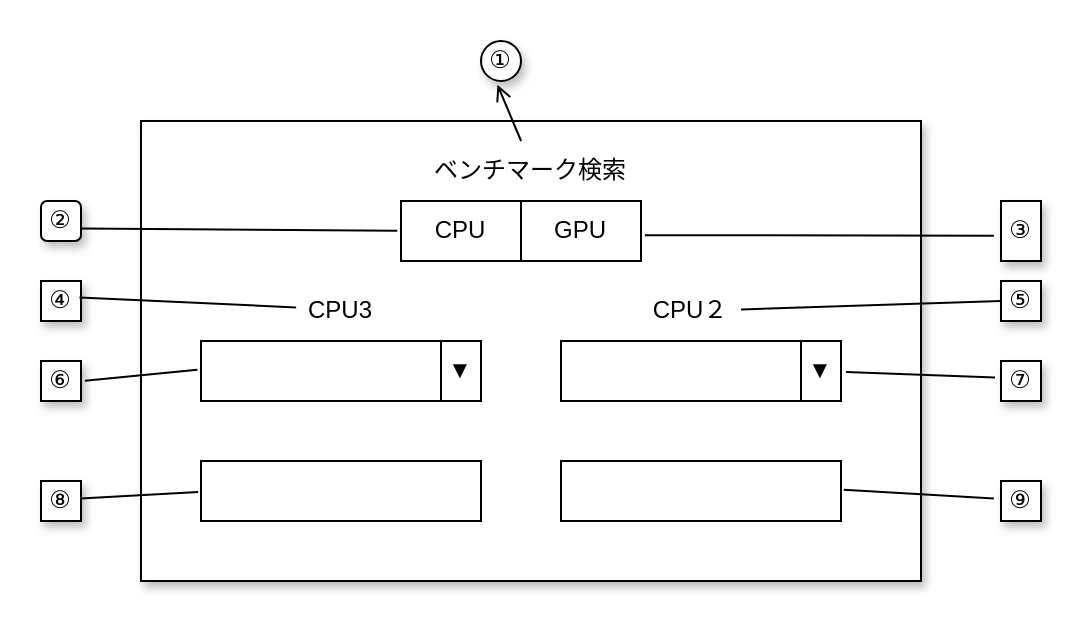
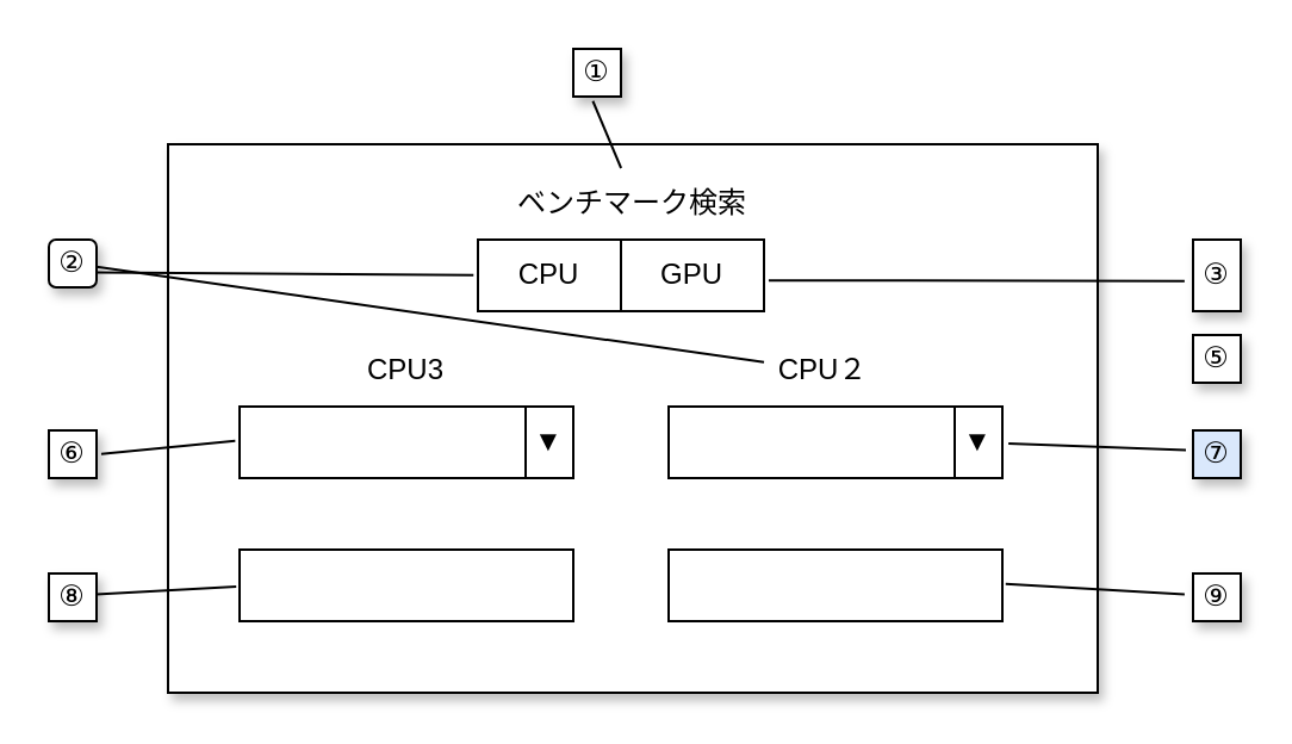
- <mxCell id="16" value="①" style="ellipse;whiteSpace=wrap;html=1;aspect=fixed;shadow=1;" parent="15" vertex="1"><mxGeometry x="240" y="20" width="20" height="20" as="geometry" /></mxCell>
+ <mxCell id="16" value="①" style="whiteSpace=wrap;html=1;aspect=fixed;shadow=1;" parent="15" vertex="1"><mxGeometry x="240" y="20" width="20" height="20" as="geometry" /></mxCell>
- <mxCell id="17" value="" style="endArrow=open;html=1;rounded=0;entryX=0.411;entryY=1.094;entryDx=0;entryDy=0;entryPerimeter=0;exitX=0.455;exitY=0;exitDx=0;exitDy=0;exitPerimeter=0;" parent="15" source="6" target="16" edge="1"><mxGeometry width="50" height="50" relative="1" as="geometry"><mxPoint x="277.5" y="60" as="sourcePoint" /><mxPoint x="190" y="20" as="targetPoint" /></mxGeometry></mxCell>
+ <mxCell id="17" value="" style="endArrow=none;html=1;rounded=0;entryX=0.411;entryY=1.094;entryDx=0;entryDy=0;entryPerimeter=0;exitX=0.455;exitY=0;exitDx=0;exitDy=0;exitPerimeter=0;" parent="15" source="6" target="16" edge="1"><mxGeometry width="50" height="50" relative="1" as="geometry"><mxPoint x="277.5" y="60" as="sourcePoint" /><mxPoint x="190" y="20" as="targetPoint" /></mxGeometry></mxCell>
- <mxCell id="22" value="④" style="whiteSpace=wrap;html=1;aspect=fixed;shadow=1;" parent="15" vertex="1"><mxGeometry x="20" y="140" width="20" height="20" as="geometry" /></mxCell>
- <mxCell id="23" value="" style="endArrow=none;html=1;rounded=0;entryX=0.961;entryY=0.411;entryDx=0;entryDy=0;entryPerimeter=0;exitX=-0.061;exitY=0.441;exitDx=0;exitDy=0;exitPerimeter=0;" parent="15" source="8" target="22" edge="1"><mxGeometry width="50" height="50" relative="1" as="geometry"><mxPoint x="208.14" y="124.88" as="sourcePoint" /><mxPoint x="49.78" y="123.78" as="targetPoint" /></mxGeometry></mxCell>
- <mxCell id="25" value="" style="endArrow=none;html=1;rounded=0;entryX=0;entryY=0.5;entryDx=0;entryDy=0;entryPerimeter=0;" parent="15" source="12" target="24" edge="1"><mxGeometry width="50" height="50" relative="1" as="geometry"><mxPoint x="331.98" y="127.1" as="sourcePoint" /><mxPoint x="506.44" y="121.56" as="targetPoint" /></mxGeometry></mxCell>
+ <mxCell id="25" value="" style="endArrow=none;html=1;rounded=0;" parent="15" source="12" target="18" edge="1"><mxGeometry width="50" height="50" relative="1" as="geometry"><mxPoint x="331.98" y="127.1" as="sourcePoint" /><mxPoint x="506.44" y="121.56" as="targetPoint" /></mxGeometry></mxCell>
- <mxCell id="28" value="⑦" style="whiteSpace=wrap;html=1;aspect=fixed;shadow=1;" parent="15" vertex="1"><mxGeometry x="500" y="180" width="20" height="20" as="geometry" /></mxCell>
+ <mxCell id="28" value="⑦" style="whiteSpace=wrap;html=1;aspect=fixed;shadow=1;fillColor=#dae8fc;" parent="15" vertex="1"><mxGeometry x="500" y="180" width="20" height="20" as="geometry" /></mxCell>
